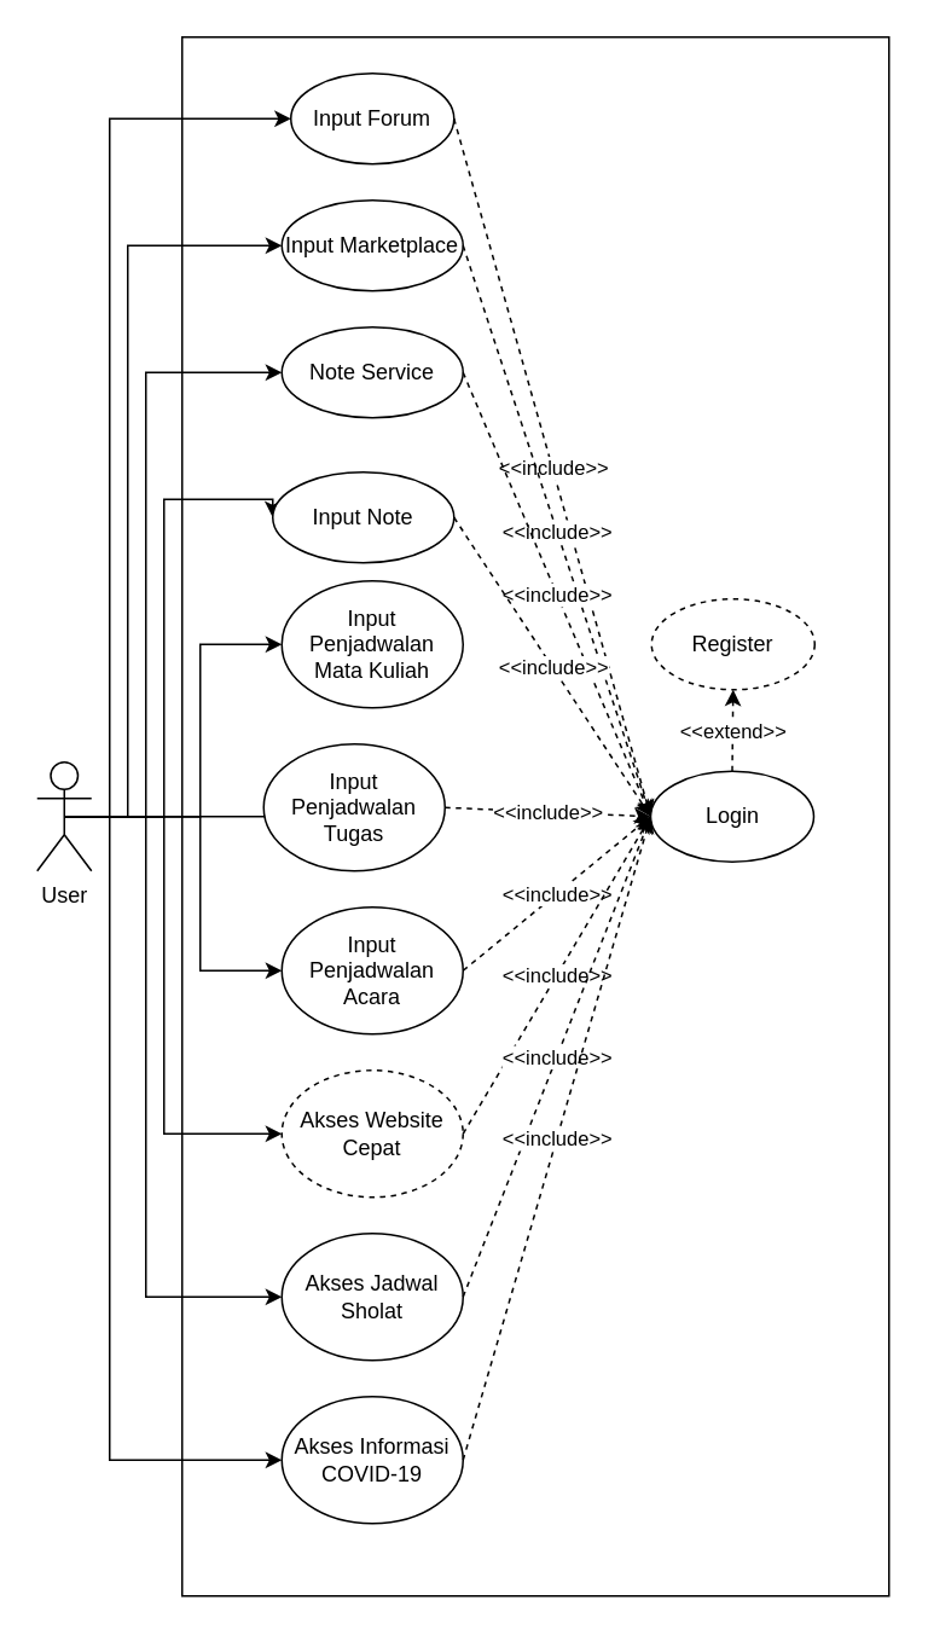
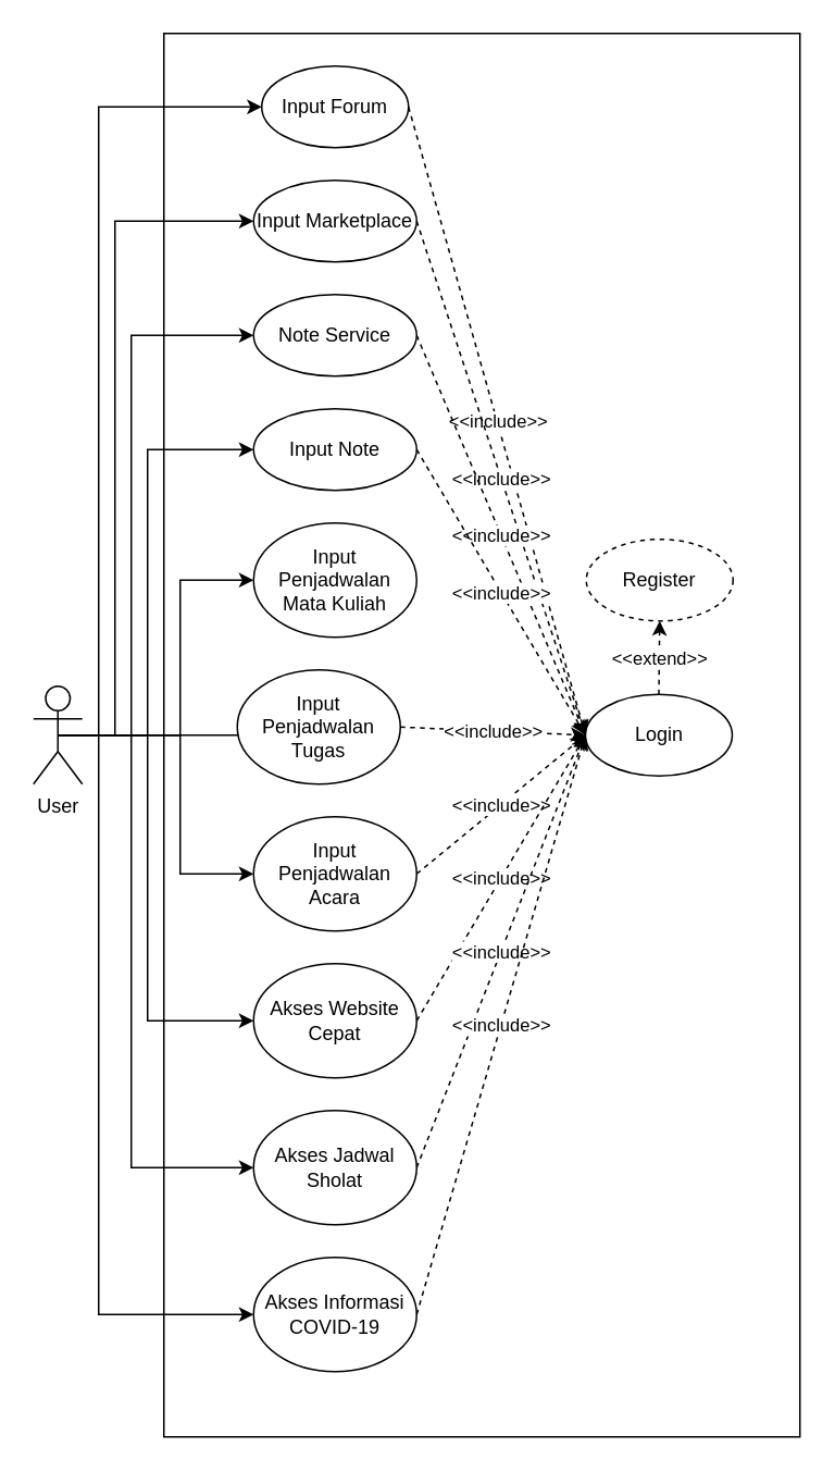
- <mxCell id="17" value="Input Note" style="ellipse;whiteSpace=wrap;html=1;" vertex="1" parent="1"><mxGeometry x="150" y="260" width="100" height="50" as="geometry" /></mxCell>
+ <mxCell id="17" value="Input Note" style="ellipse;whiteSpace=wrap;html=1;" vertex="1" parent="1"><mxGeometry x="155" y="250" width="100" height="50" as="geometry" /></mxCell>
- <mxCell id="21" value="Akses Website Cepat" style="ellipse;whiteSpace=wrap;html=1;dashed=1;" vertex="1" parent="1"><mxGeometry x="155" y="590" width="100" height="70" as="geometry" /></mxCell>
+ <mxCell id="21" value="Akses Website Cepat" style="ellipse;whiteSpace=wrap;html=1;" vertex="1" parent="1"><mxGeometry x="155" y="590" width="100" height="70" as="geometry" /></mxCell>
